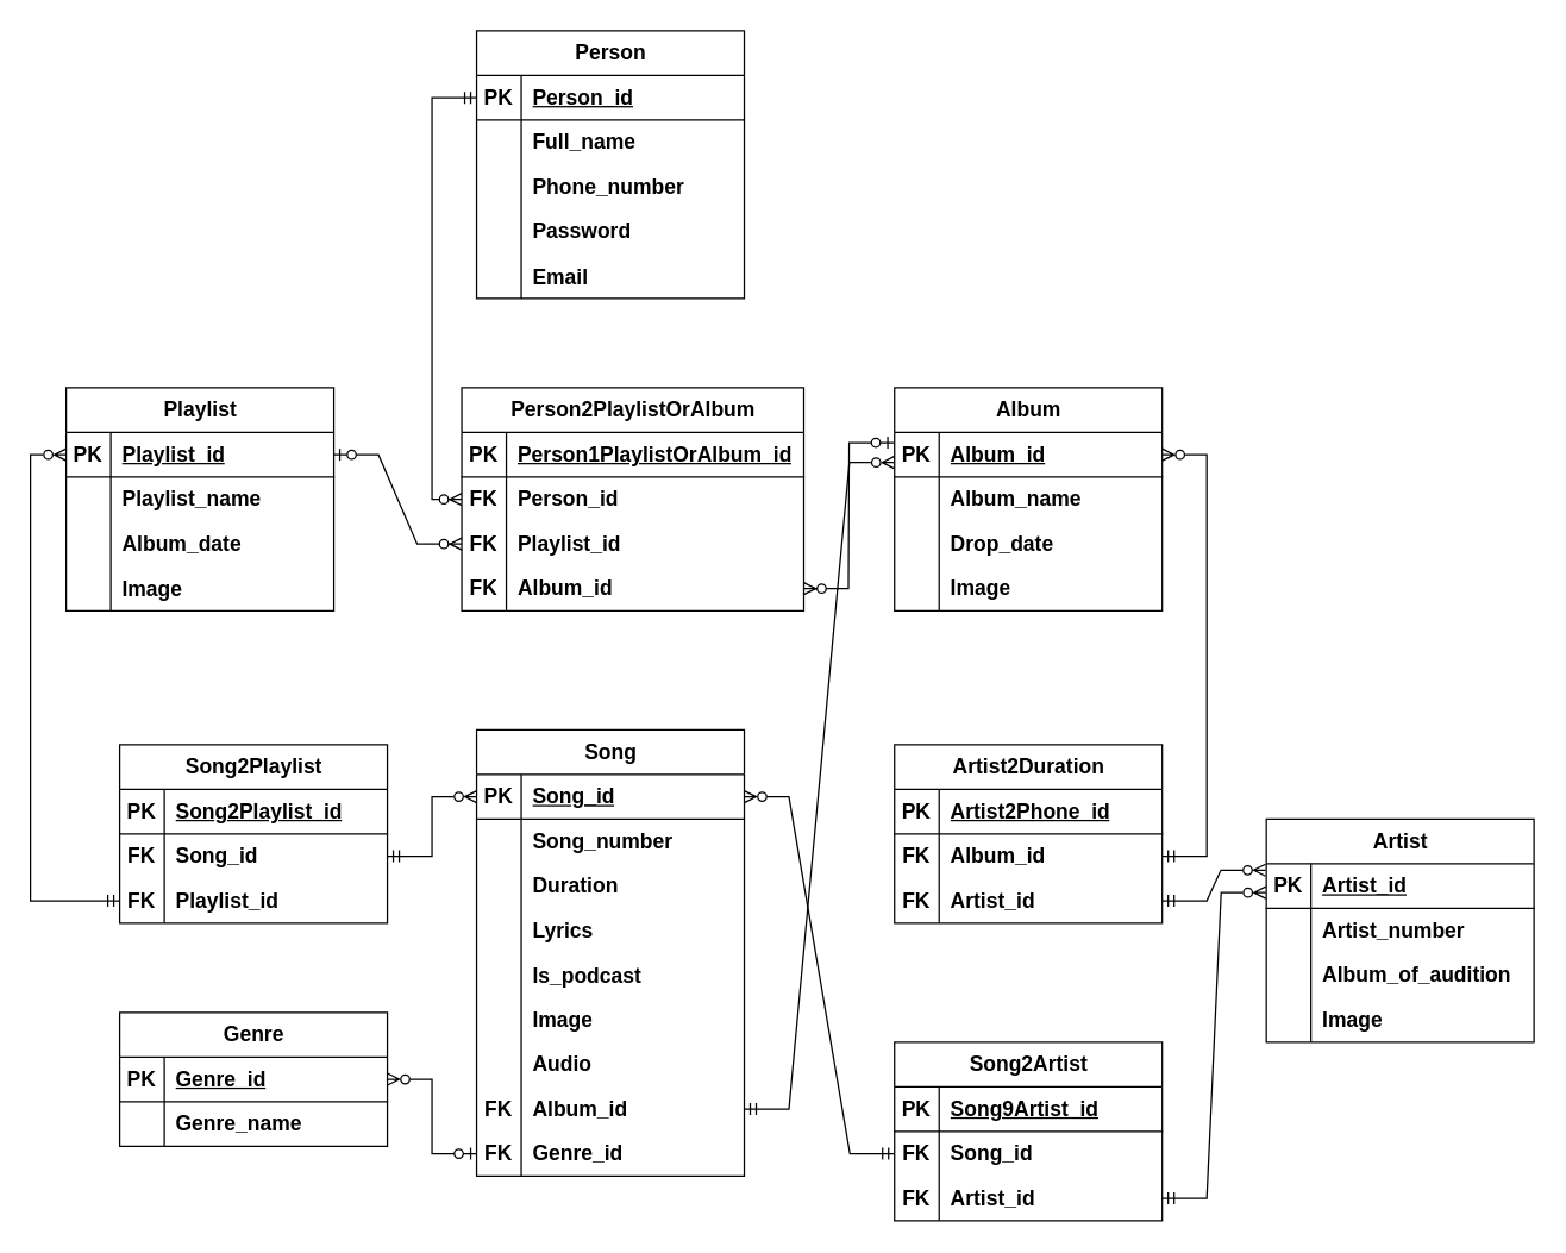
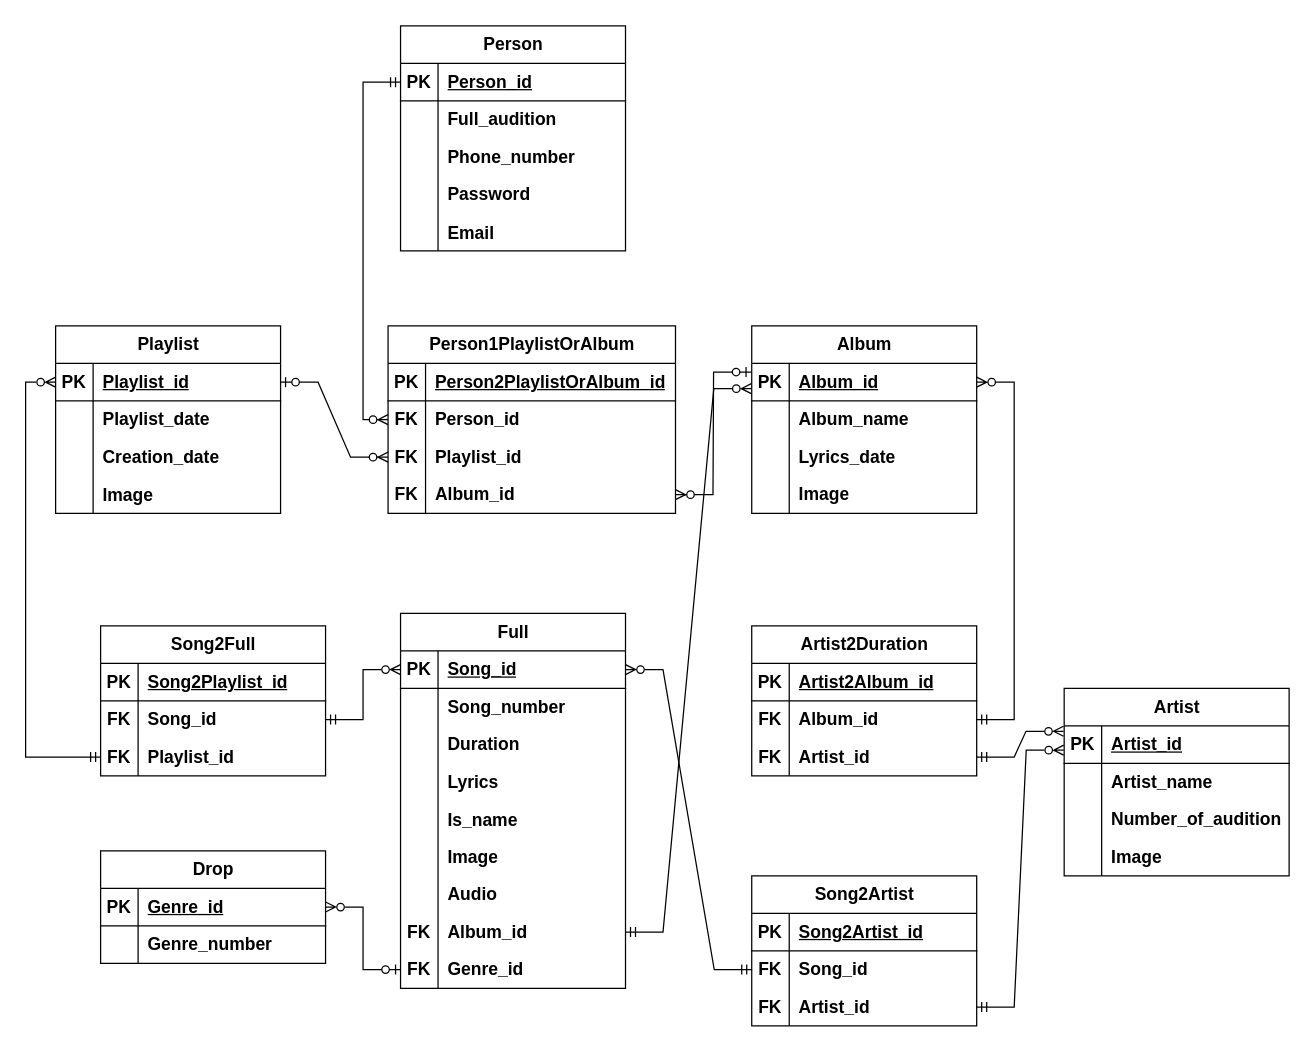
- <mxCell id="8" value="Full_name" style="shape=partialRectangle;connectable=0;fillColor=none;top=0;left=0;bottom=0;right=0;align=left;spacingLeft=6;overflow=hidden;whiteSpace=wrap;html=1;fontStyle=1;fontSize=14;" vertex="1" parent="6"><mxGeometry x="30" width="150" height="30" as="geometry"><mxRectangle width="150" height="30" as="alternateBounds" /></mxGeometry></mxCell>
+ <mxCell id="8" value="Full_audition" style="shape=partialRectangle;connectable=0;fillColor=none;top=0;left=0;bottom=0;right=0;align=left;spacingLeft=6;overflow=hidden;whiteSpace=wrap;html=1;fontStyle=1;fontSize=14;" vertex="1" parent="6"><mxGeometry x="30" width="150" height="30" as="geometry"><mxRectangle width="150" height="30" as="alternateBounds" /></mxGeometry></mxCell>
- <mxCell id="112" value="Person2PlaylistOrAlbum" style="shape=table;startSize=30;container=1;collapsible=1;childLayout=tableLayout;fixedRows=1;rowLines=0;fontStyle=1;align=center;resizeLast=1;html=1;fontSize=14;" vertex="1" parent="1"><mxGeometry x="310" y="260" width="230" height="150" as="geometry" /></mxCell>
+ <mxCell id="112" value="Person1PlaylistOrAlbum" style="shape=table;startSize=30;container=1;collapsible=1;childLayout=tableLayout;fixedRows=1;rowLines=0;fontStyle=1;align=center;resizeLast=1;html=1;fontSize=14;" vertex="1" parent="1"><mxGeometry x="310" y="260" width="230" height="150" as="geometry" /></mxCell>
- <mxCell id="115" value="Person1PlaylistOrAlbum_id" style="shape=partialRectangle;connectable=0;fillColor=none;top=0;left=0;bottom=0;right=0;align=left;spacingLeft=6;fontStyle=5;overflow=hidden;whiteSpace=wrap;html=1;fontSize=14;" vertex="1" parent="113"><mxGeometry x="30" width="200" height="30" as="geometry"><mxRectangle width="200" height="30" as="alternateBounds" /></mxGeometry></mxCell>
+ <mxCell id="115" value="Person2PlaylistOrAlbum_id" style="shape=partialRectangle;connectable=0;fillColor=none;top=0;left=0;bottom=0;right=0;align=left;spacingLeft=6;fontStyle=5;overflow=hidden;whiteSpace=wrap;html=1;fontSize=14;" vertex="1" parent="113"><mxGeometry x="30" width="200" height="30" as="geometry"><mxRectangle width="200" height="30" as="alternateBounds" /></mxGeometry></mxCell>
- <mxCell id="37" value="Playlist_name" style="shape=partialRectangle;connectable=0;fillColor=none;top=0;left=0;bottom=0;right=0;align=left;spacingLeft=6;overflow=hidden;whiteSpace=wrap;html=1;fontStyle=1;fontSize=14;" vertex="1" parent="35"><mxGeometry x="30" width="150" height="30" as="geometry"><mxRectangle width="150" height="30" as="alternateBounds" /></mxGeometry></mxCell>
+ <mxCell id="37" value="Playlist_date" style="shape=partialRectangle;connectable=0;fillColor=none;top=0;left=0;bottom=0;right=0;align=left;spacingLeft=6;overflow=hidden;whiteSpace=wrap;html=1;fontStyle=1;fontSize=14;" vertex="1" parent="35"><mxGeometry x="30" width="150" height="30" as="geometry"><mxRectangle width="150" height="30" as="alternateBounds" /></mxGeometry></mxCell>
- <mxCell id="40" value="Album_date" style="shape=partialRectangle;connectable=0;fillColor=none;top=0;left=0;bottom=0;right=0;align=left;spacingLeft=6;overflow=hidden;whiteSpace=wrap;html=1;fontStyle=1;fontSize=14;" vertex="1" parent="38"><mxGeometry x="30" width="150" height="30" as="geometry"><mxRectangle width="150" height="30" as="alternateBounds" /></mxGeometry></mxCell>
+ <mxCell id="40" value="Creation_date" style="shape=partialRectangle;connectable=0;fillColor=none;top=0;left=0;bottom=0;right=0;align=left;spacingLeft=6;overflow=hidden;whiteSpace=wrap;html=1;fontStyle=1;fontSize=14;" vertex="1" parent="38"><mxGeometry x="30" width="150" height="30" as="geometry"><mxRectangle width="150" height="30" as="alternateBounds" /></mxGeometry></mxCell>
- <mxCell id="27" value="Drop_date" style="shape=partialRectangle;connectable=0;fillColor=none;top=0;left=0;bottom=0;right=0;align=left;spacingLeft=6;overflow=hidden;whiteSpace=wrap;html=1;fontStyle=1;fontSize=14;" vertex="1" parent="25"><mxGeometry x="30" width="150" height="30" as="geometry"><mxRectangle width="150" height="30" as="alternateBounds" /></mxGeometry></mxCell>
+ <mxCell id="27" value="Lyrics_date" style="shape=partialRectangle;connectable=0;fillColor=none;top=0;left=0;bottom=0;right=0;align=left;spacingLeft=6;overflow=hidden;whiteSpace=wrap;html=1;fontStyle=1;fontSize=14;" vertex="1" parent="25"><mxGeometry x="30" width="150" height="30" as="geometry"><mxRectangle width="150" height="30" as="alternateBounds" /></mxGeometry></mxCell>
- <mxCell id="84" value="Song" style="shape=table;startSize=30;container=1;collapsible=1;childLayout=tableLayout;fixedRows=1;rowLines=0;fontStyle=1;align=center;resizeLast=1;html=1;fontSize=14;" vertex="1" parent="1"><mxGeometry x="320" y="490" width="180" height="300" as="geometry" /></mxCell>
+ <mxCell id="84" value="Full" style="shape=table;startSize=30;container=1;collapsible=1;childLayout=tableLayout;fixedRows=1;rowLines=0;fontStyle=1;align=center;resizeLast=1;html=1;fontSize=14;" vertex="1" parent="1"><mxGeometry x="320" y="490" width="180" height="300" as="geometry" /></mxCell>
- <mxCell id="64" value="Song2Playlist" style="shape=table;startSize=30;container=1;collapsible=1;childLayout=tableLayout;fixedRows=1;rowLines=0;fontStyle=1;align=center;resizeLast=1;html=1;fontSize=14;" vertex="1" parent="1"><mxGeometry x="80" y="500" width="180" height="120" as="geometry" /></mxCell>
+ <mxCell id="64" value="Song2Full" style="shape=table;startSize=30;container=1;collapsible=1;childLayout=tableLayout;fixedRows=1;rowLines=0;fontStyle=1;align=center;resizeLast=1;html=1;fontSize=14;" vertex="1" parent="1"><mxGeometry x="80" y="500" width="180" height="120" as="geometry" /></mxCell>
- <mxCell id="131" value="Artist2Phone_id" style="shape=partialRectangle;connectable=0;fillColor=none;top=0;left=0;bottom=0;right=0;align=left;spacingLeft=6;fontStyle=5;overflow=hidden;whiteSpace=wrap;html=1;fontSize=14;" vertex="1" parent="129"><mxGeometry x="30" width="150" height="30" as="geometry"><mxRectangle width="150" height="30" as="alternateBounds" /></mxGeometry></mxCell>
+ <mxCell id="131" value="Artist2Album_id" style="shape=partialRectangle;connectable=0;fillColor=none;top=0;left=0;bottom=0;right=0;align=left;spacingLeft=6;fontStyle=5;overflow=hidden;whiteSpace=wrap;html=1;fontSize=14;" vertex="1" parent="129"><mxGeometry x="30" width="150" height="30" as="geometry"><mxRectangle width="150" height="30" as="alternateBounds" /></mxGeometry></mxCell>
- <mxCell id="57" value="Artist_number" style="shape=partialRectangle;connectable=0;fillColor=none;top=0;left=0;bottom=0;right=0;align=left;spacingLeft=6;overflow=hidden;whiteSpace=wrap;html=1;fontStyle=1;fontSize=14;" vertex="1" parent="55"><mxGeometry x="30" width="150" height="30" as="geometry"><mxRectangle width="150" height="30" as="alternateBounds" /></mxGeometry></mxCell>
+ <mxCell id="57" value="Artist_name" style="shape=partialRectangle;connectable=0;fillColor=none;top=0;left=0;bottom=0;right=0;align=left;spacingLeft=6;overflow=hidden;whiteSpace=wrap;html=1;fontStyle=1;fontSize=14;" vertex="1" parent="55"><mxGeometry x="30" width="150" height="30" as="geometry"><mxRectangle width="150" height="30" as="alternateBounds" /></mxGeometry></mxCell>
- <mxCell id="60" value="Album_of_audition" style="shape=partialRectangle;connectable=0;fillColor=none;top=0;left=0;bottom=0;right=0;align=left;spacingLeft=6;overflow=hidden;whiteSpace=wrap;html=1;fontStyle=1;fontSize=14;" vertex="1" parent="58"><mxGeometry x="30" width="150" height="30" as="geometry"><mxRectangle width="150" height="30" as="alternateBounds" /></mxGeometry></mxCell>
+ <mxCell id="60" value="Number_of_audition" style="shape=partialRectangle;connectable=0;fillColor=none;top=0;left=0;bottom=0;right=0;align=left;spacingLeft=6;overflow=hidden;whiteSpace=wrap;html=1;fontStyle=1;fontSize=14;" vertex="1" parent="58"><mxGeometry x="30" width="150" height="30" as="geometry"><mxRectangle width="150" height="30" as="alternateBounds" /></mxGeometry></mxCell>
- <mxCell id="99" value="Is_podcast" style="shape=partialRectangle;connectable=0;fillColor=none;top=0;left=0;bottom=0;right=0;align=left;spacingLeft=6;overflow=hidden;fontStyle=1;fontSize=14;" vertex="1" parent="97"><mxGeometry x="30" width="150" height="30" as="geometry"><mxRectangle width="150" height="30" as="alternateBounds" /></mxGeometry></mxCell>
+ <mxCell id="99" value="Is_name" style="shape=partialRectangle;connectable=0;fillColor=none;top=0;left=0;bottom=0;right=0;align=left;spacingLeft=6;overflow=hidden;fontStyle=1;fontSize=14;" vertex="1" parent="97"><mxGeometry x="30" width="150" height="30" as="geometry"><mxRectangle width="150" height="30" as="alternateBounds" /></mxGeometry></mxCell>
- <mxCell id="44" value="Genre" style="shape=table;startSize=30;container=1;collapsible=1;childLayout=tableLayout;fixedRows=1;rowLines=0;fontStyle=1;align=center;resizeLast=1;html=1;fontSize=14;" vertex="1" parent="1"><mxGeometry x="80" y="680" width="180" height="90" as="geometry" /></mxCell>
+ <mxCell id="44" value="Drop" style="shape=table;startSize=30;container=1;collapsible=1;childLayout=tableLayout;fixedRows=1;rowLines=0;fontStyle=1;align=center;resizeLast=1;html=1;fontSize=14;" vertex="1" parent="1"><mxGeometry x="80" y="680" width="180" height="90" as="geometry" /></mxCell>
- <mxCell id="77" value="Song9Artist_id" style="shape=partialRectangle;connectable=0;fillColor=none;top=0;left=0;bottom=0;right=0;align=left;spacingLeft=6;fontStyle=5;overflow=hidden;whiteSpace=wrap;html=1;fontSize=14;" vertex="1" parent="75"><mxGeometry x="30" width="150" height="30" as="geometry"><mxRectangle width="150" height="30" as="alternateBounds" /></mxGeometry></mxCell>
+ <mxCell id="77" value="Song2Artist_id" style="shape=partialRectangle;connectable=0;fillColor=none;top=0;left=0;bottom=0;right=0;align=left;spacingLeft=6;fontStyle=5;overflow=hidden;whiteSpace=wrap;html=1;fontSize=14;" vertex="1" parent="75"><mxGeometry x="30" width="150" height="30" as="geometry"><mxRectangle width="150" height="30" as="alternateBounds" /></mxGeometry></mxCell>
- <mxCell id="50" value="Genre_name" style="shape=partialRectangle;connectable=0;fillColor=none;top=0;left=0;bottom=0;right=0;align=left;spacingLeft=6;overflow=hidden;whiteSpace=wrap;html=1;fontStyle=1;fontSize=14;" vertex="1" parent="48"><mxGeometry x="30" width="150" height="30" as="geometry"><mxRectangle width="150" height="30" as="alternateBounds" /></mxGeometry></mxCell>
+ <mxCell id="50" value="Genre_number" style="shape=partialRectangle;connectable=0;fillColor=none;top=0;left=0;bottom=0;right=0;align=left;spacingLeft=6;overflow=hidden;whiteSpace=wrap;html=1;fontStyle=1;fontSize=14;" vertex="1" parent="48"><mxGeometry x="30" width="150" height="30" as="geometry"><mxRectangle width="150" height="30" as="alternateBounds" /></mxGeometry></mxCell>
